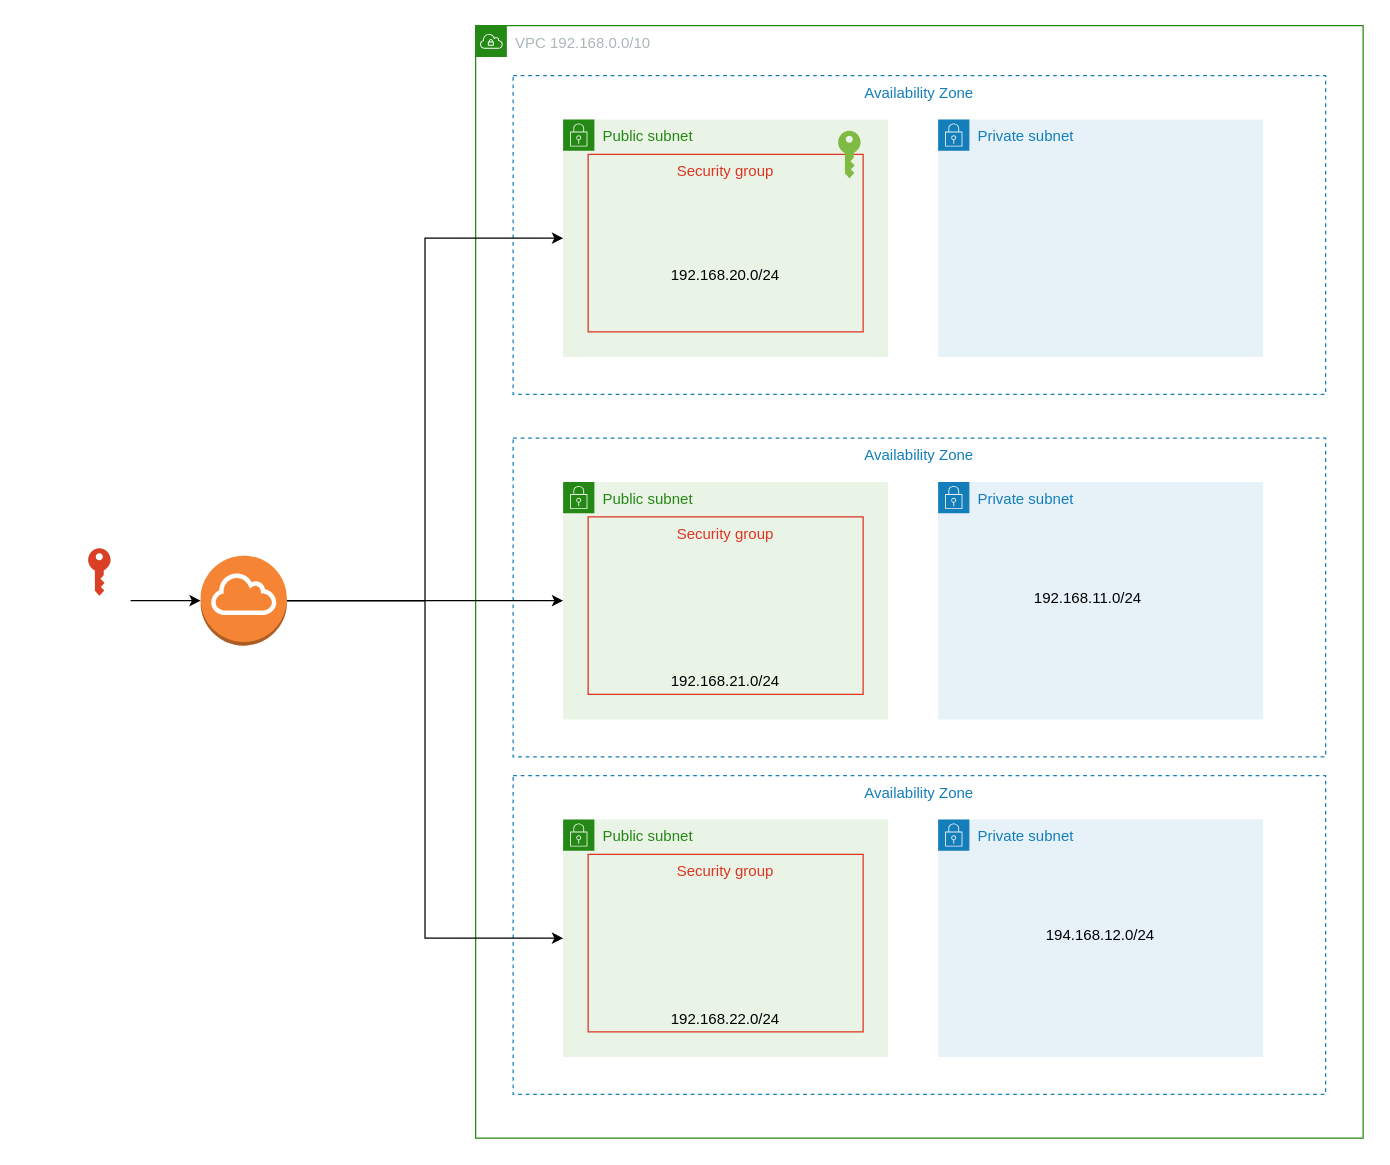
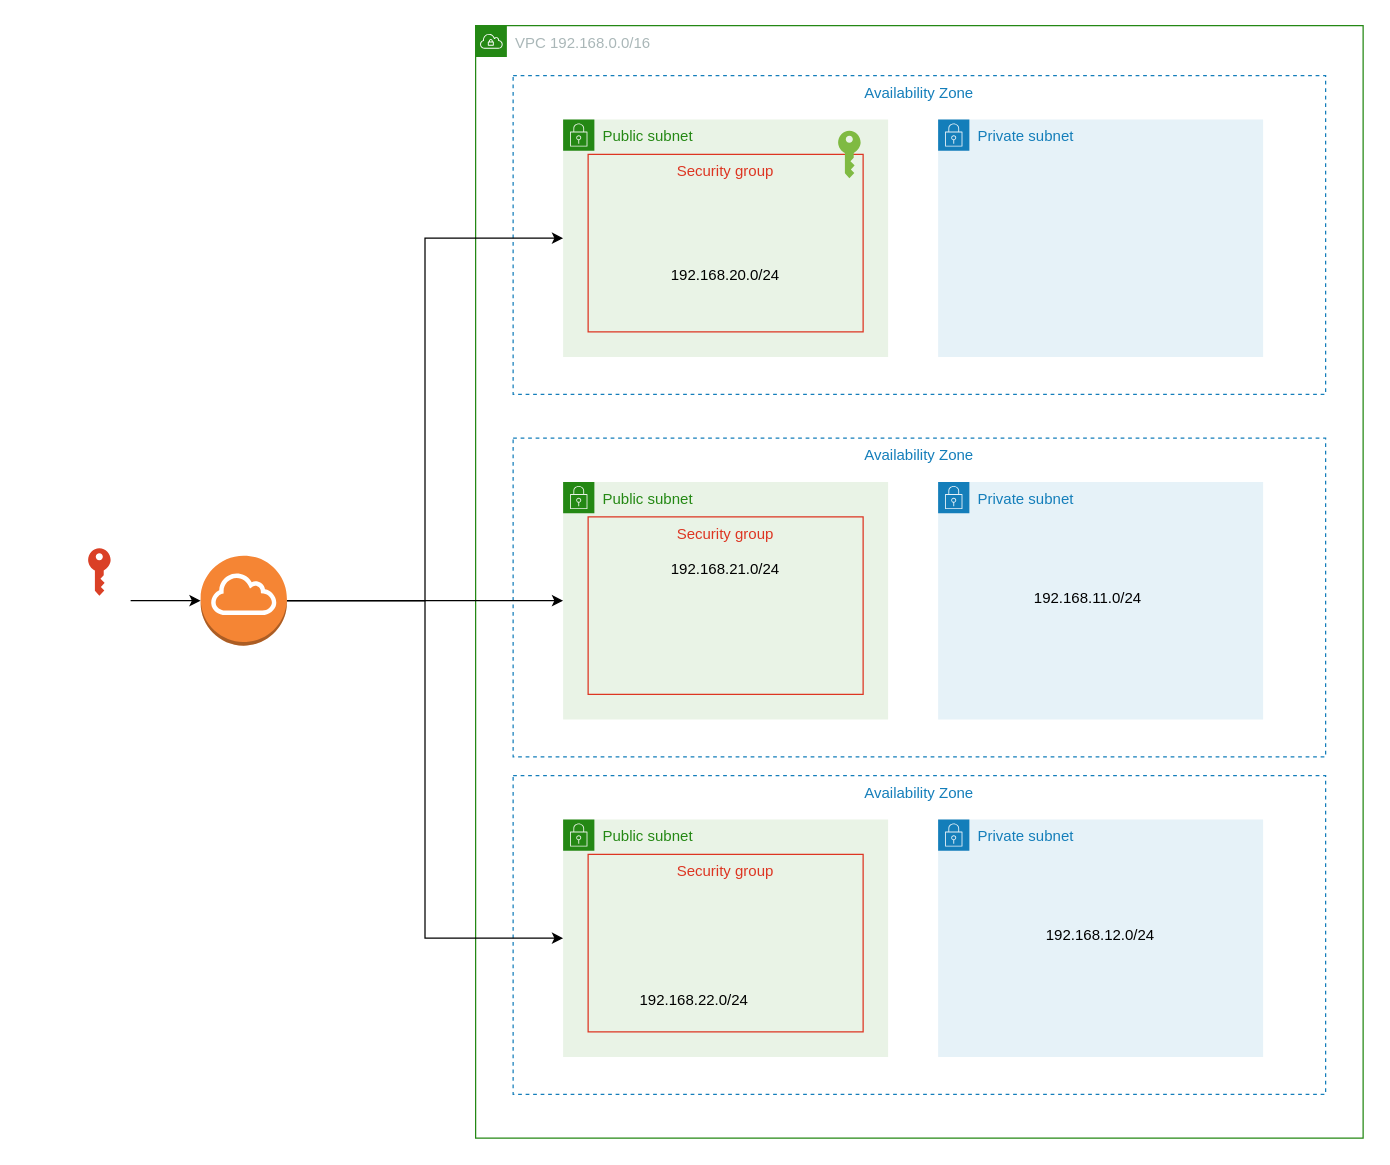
- <mxCell id="8" value="VPC 192.168.0.0/10" style="points=[[0,0],[0.25,0],[0.5,0],[0.75,0],[1,0],[1,0.25],[1,0.5],[1,0.75],[1,1],[0.75,1],[0.5,1],[0.25,1],[0,1],[0,0.75],[0,0.5],[0,0.25]];outlineConnect=0;gradientColor=none;html=1;whiteSpace=wrap;fontSize=12;fontStyle=0;shape=mxgraph.aws4.group;grIcon=mxgraph.aws4.group_vpc;strokeColor=#248814;fillColor=none;verticalAlign=top;align=left;spacingLeft=30;fontColor=#AAB7B8;dashed=0;" vertex="1" parent="1"><mxGeometry x="380" y="20" width="710" height="890" as="geometry" /></mxCell>
+ <mxCell id="8" value="VPC 192.168.0.0/16" style="points=[[0,0],[0.25,0],[0.5,0],[0.75,0],[1,0],[1,0.25],[1,0.5],[1,0.75],[1,1],[0.75,1],[0.5,1],[0.25,1],[0,1],[0,0.75],[0,0.5],[0,0.25]];outlineConnect=0;gradientColor=none;html=1;whiteSpace=wrap;fontSize=12;fontStyle=0;shape=mxgraph.aws4.group;grIcon=mxgraph.aws4.group_vpc;strokeColor=#248814;fillColor=none;verticalAlign=top;align=left;spacingLeft=30;fontColor=#AAB7B8;dashed=0;" vertex="1" parent="1"><mxGeometry x="380" y="20" width="710" height="890" as="geometry" /></mxCell>
- <mxCell id="18" value="192.168.21.0/24" style="text;html=1;strokeColor=none;fillColor=none;align=center;verticalAlign=middle;whiteSpace=wrap;rounded=0;" vertex="1" parent="1"><mxGeometry x="530" y="535" width="100" height="20" as="geometry" /></mxCell>
+ <mxCell id="18" value="192.168.21.0/24" style="text;html=1;strokeColor=none;fillColor=none;align=center;verticalAlign=middle;whiteSpace=wrap;rounded=0;" vertex="1" parent="1"><mxGeometry x="530" y="445" width="100" height="20" as="geometry" /></mxCell>
- <mxCell id="16" value="194.168.12.0/24" style="text;html=1;strokeColor=none;fillColor=none;align=center;verticalAlign=middle;whiteSpace=wrap;rounded=0;" vertex="1" parent="1"><mxGeometry x="830" y="737.517" width="100" height="20" as="geometry" /></mxCell>
+ <mxCell id="16" value="192.168.12.0/24" style="text;html=1;strokeColor=none;fillColor=none;align=center;verticalAlign=middle;whiteSpace=wrap;rounded=0;" vertex="1" parent="1"><mxGeometry x="830" y="737.517" width="100" height="20" as="geometry" /></mxCell>
- <mxCell id="17" value="192.168.22.0/24" style="text;html=1;strokeColor=none;fillColor=none;align=center;verticalAlign=middle;whiteSpace=wrap;rounded=0;" vertex="1" parent="1"><mxGeometry x="530" y="805.017" width="100" height="20" as="geometry" /></mxCell>
+ <mxCell id="17" value="192.168.22.0/24" style="text;html=1;strokeColor=none;fillColor=none;align=center;verticalAlign=middle;whiteSpace=wrap;rounded=0;" vertex="1" parent="1"><mxGeometry x="505" y="790.017" width="100" height="20" as="geometry" /></mxCell>
